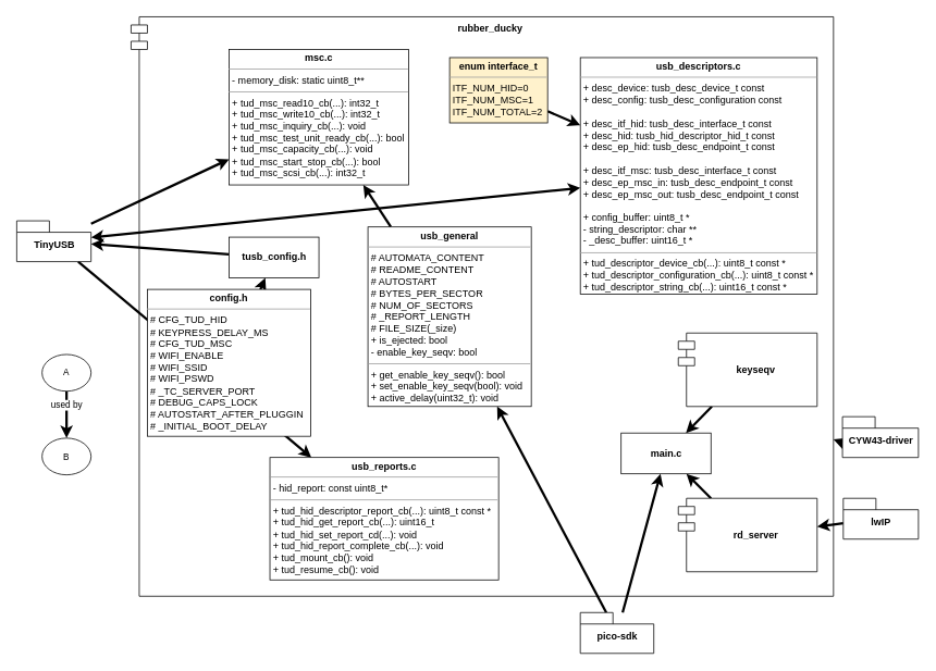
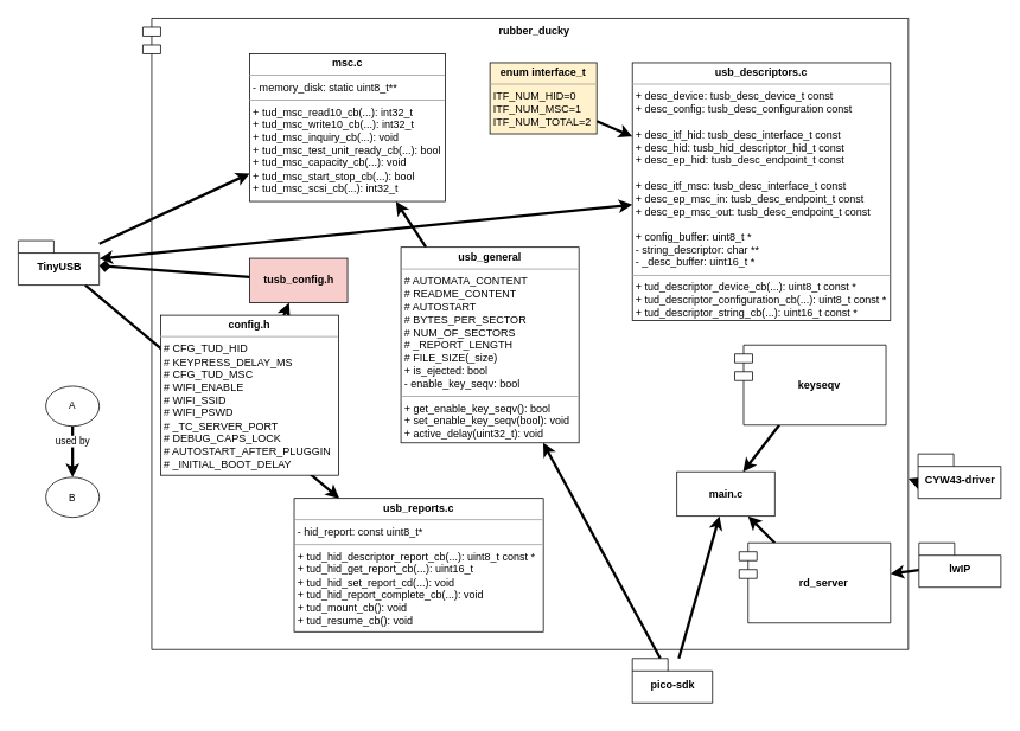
- <mxCell id="8" style="edgeStyle=none;html=1;fontSize=11;strokeWidth=3;" parent="1" source="9" target="15" edge="1"><mxGeometry relative="1" as="geometry" /></mxCell>
+ <mxCell id="8" style="edgeStyle=none;html=1;fontSize=11;strokeWidth=3;endArrow=diamond;" parent="1" source="9" target="15" edge="1"><mxGeometry relative="1" as="geometry" /></mxCell>
- <mxCell id="9" value="&lt;b&gt;tusb_config.h&lt;/b&gt;" style="html=1;" parent="1" vertex="1"><mxGeometry x="280" y="290" width="110" height="50" as="geometry" /></mxCell>
+ <mxCell id="9" value="&lt;b&gt;tusb_config.h&lt;/b&gt;" style="html=1;fillColor=#f8cecc;" parent="1" vertex="1"><mxGeometry x="280" y="290" width="110" height="50" as="geometry" /></mxCell>
- <mxCell id="4" value="keyseqv" style="shape=module;align=left;spacingLeft=20;align=center;verticalAlign=middle;fontStyle=1" parent="1" vertex="1"><mxGeometry x="830" y="407.5" width="170" height="90" as="geometry" /></mxCell>
+ <mxCell id="4" value="keyseqv" style="shape=module;align=left;spacingLeft=20;align=center;verticalAlign=middle;fontStyle=1" parent="1" vertex="1"><mxGeometry x="825" y="387.5" width="170" height="90" as="geometry" /></mxCell>
- <mxCell id="12" value="pico-sdk" style="shape=folder;fontStyle=1;spacingTop=10;tabWidth=40;tabHeight=14;tabPosition=left;html=1;" parent="1" vertex="1"><mxGeometry x="710" y="750" width="90" height="50" as="geometry" /></mxCell>
+ <mxCell id="12" value="pico-sdk" style="shape=folder;fontStyle=1;spacingTop=10;tabWidth=40;tabHeight=14;tabPosition=left;html=1;" parent="1" vertex="1"><mxGeometry x="710" y="740" width="90" height="50" as="geometry" /></mxCell>
